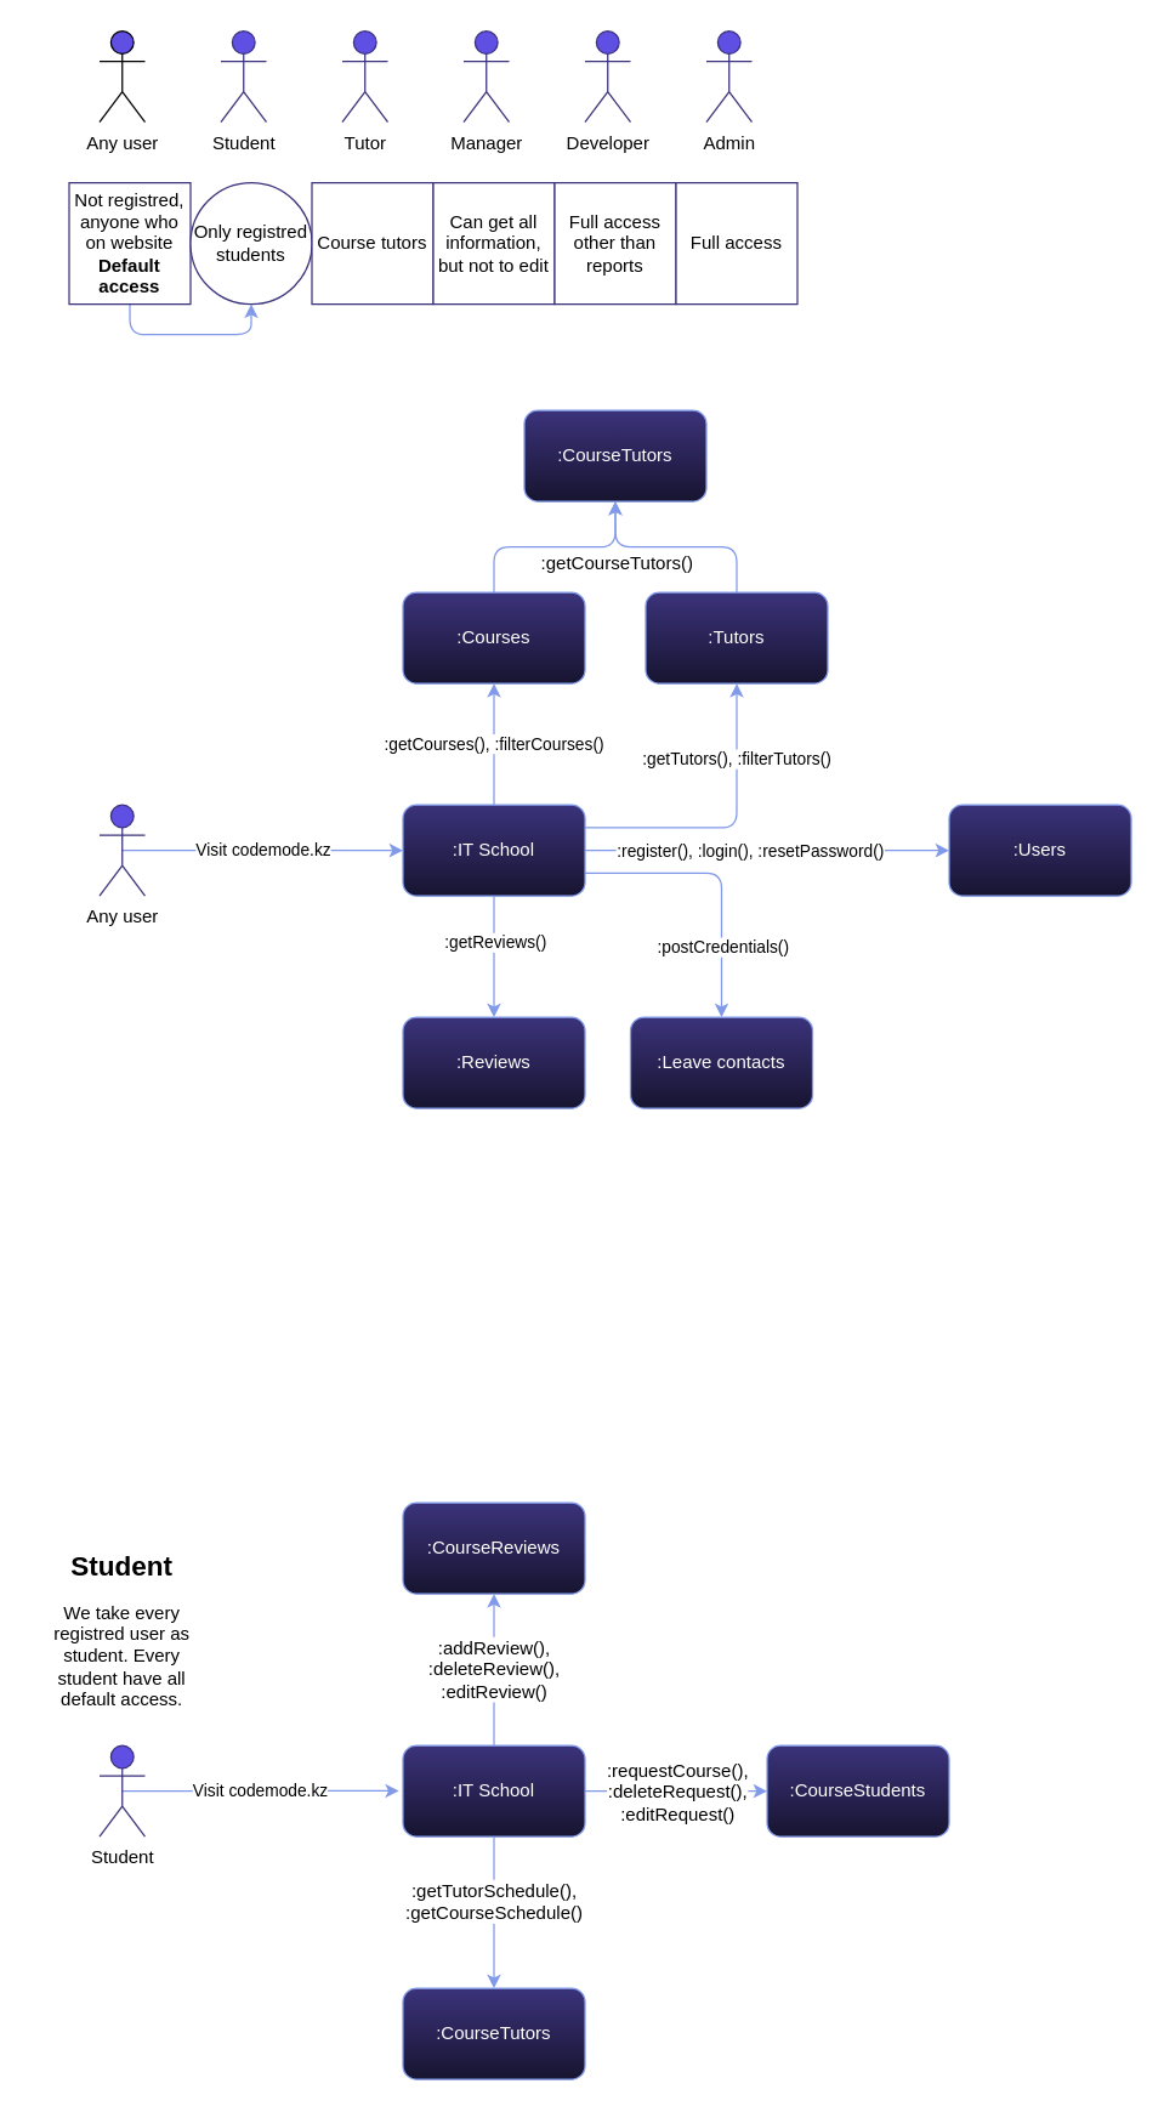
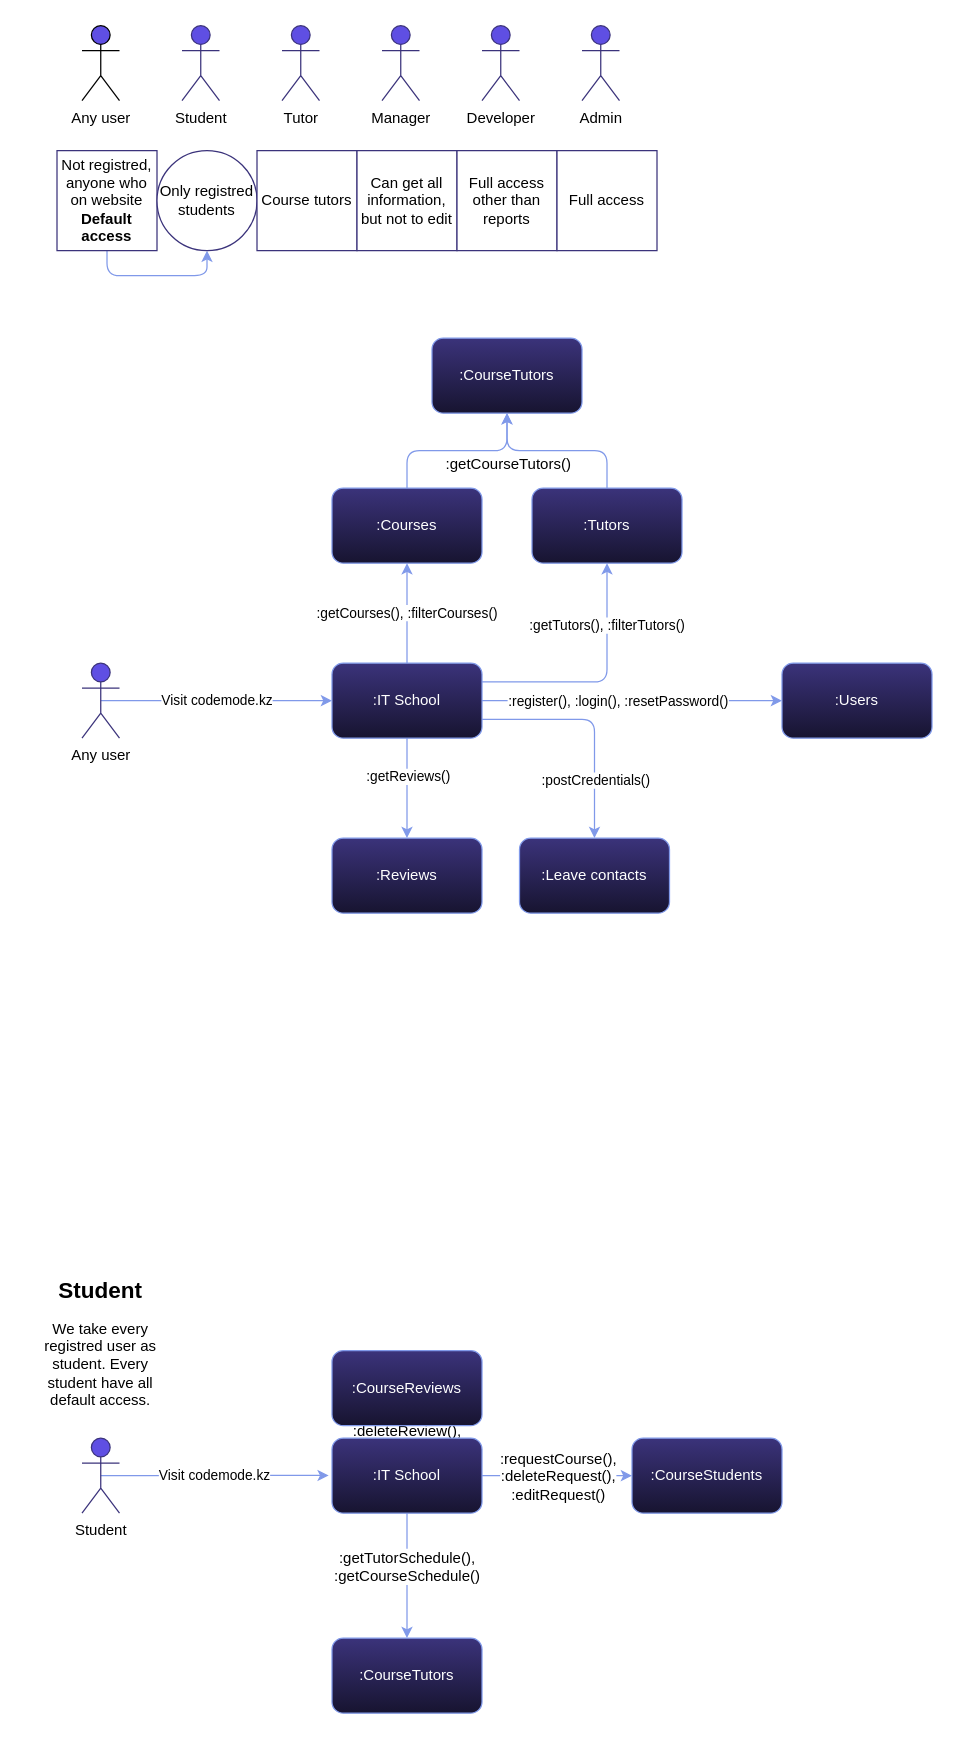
- <mxCell id="43" value=":CourseReviews" style="rounded=1;whiteSpace=wrap;html=1;fillColor=#3B337B;strokeColor=#8099E9;fontColor=#ffffff;gradientColor=#171430;gradientDirection=south;" vertex="1" parent="1"><mxGeometry x="265" y="990" width="120" height="60" as="geometry" /></mxCell>
+ <mxCell id="43" value=":CourseReviews" style="rounded=1;whiteSpace=wrap;html=1;fillColor=#3B337B;strokeColor=#8099E9;fontColor=#ffffff;gradientColor=#171430;gradientDirection=south;" vertex="1" parent="1"><mxGeometry x="265" y="1080" width="120" height="60" as="geometry" /></mxCell>
